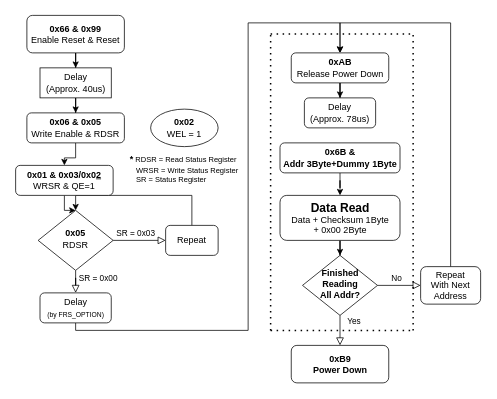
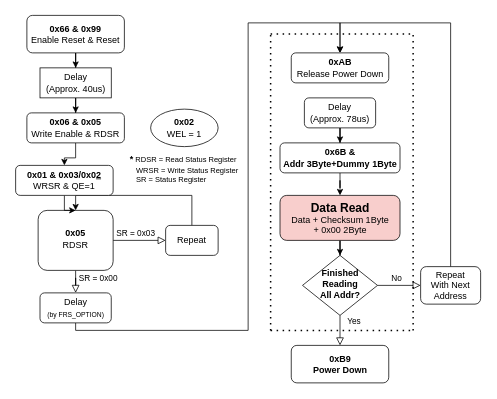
- <mxCell id="19" value="" style="edgeStyle=orthogonalEdgeStyle;rounded=0;orthogonalLoop=1;jettySize=auto;html=1;fontSize=9;" edge="1" parent="1" source="20" target="22"><mxGeometry relative="1" as="geometry" /></mxCell>
+ <mxCell id="21" value="" style="edgeStyle=orthogonalEdgeStyle;rounded=0;orthogonalLoop=1;jettySize=auto;html=1;fontSize=9;" edge="1" parent="1" source="22" target="24"><mxGeometry relative="1" as="geometry" /></mxCell>
- <mxCell id="26" value="&lt;b style=&quot;font-size: 16px&quot;&gt;Data Read&lt;br&gt;&lt;/b&gt;Data + Checksum 1Byte&lt;br&gt;+ 0x00 2Byte" style="whiteSpace=wrap;html=1;rounded=1;shadow=0;strokeWidth=1;glass=0;" vertex="1" parent="1"><mxGeometry x="372.5" y="260" width="160" height="60" as="geometry" /></mxCell>
+ <mxCell id="26" value="&lt;b style=&quot;font-size: 16px&quot;&gt;Data Read&lt;br&gt;&lt;/b&gt;Data + Checksum 1Byte&lt;br&gt;+ 0x00 2Byte" style="whiteSpace=wrap;html=1;rounded=1;shadow=0;strokeWidth=1;glass=0;fillColor=#f8cecc;" vertex="1" parent="1"><mxGeometry x="372.5" y="260" width="160" height="60" as="geometry" /></mxCell>
- <mxCell id="8" value="&lt;b&gt;0x05&lt;/b&gt;&lt;br&gt;RDSR" style="rhombus;whiteSpace=wrap;html=1;shadow=0;fontFamily=Helvetica;fontSize=12;align=center;strokeWidth=1;spacing=6;spacingTop=-4;" parent="1" vertex="1"><mxGeometry x="50" y="280" width="100" height="80" as="geometry" /></mxCell>
+ <mxCell id="8" value="&lt;b&gt;0x05&lt;/b&gt;&lt;br&gt;RDSR" style="whiteSpace=wrap;html=1;shadow=0;fontFamily=Helvetica;fontSize=12;align=center;strokeWidth=1;spacing=6;spacingTop=-4;rounded=1;" parent="1" vertex="1"><mxGeometry x="50" y="280" width="100" height="80" as="geometry" /></mxCell>
